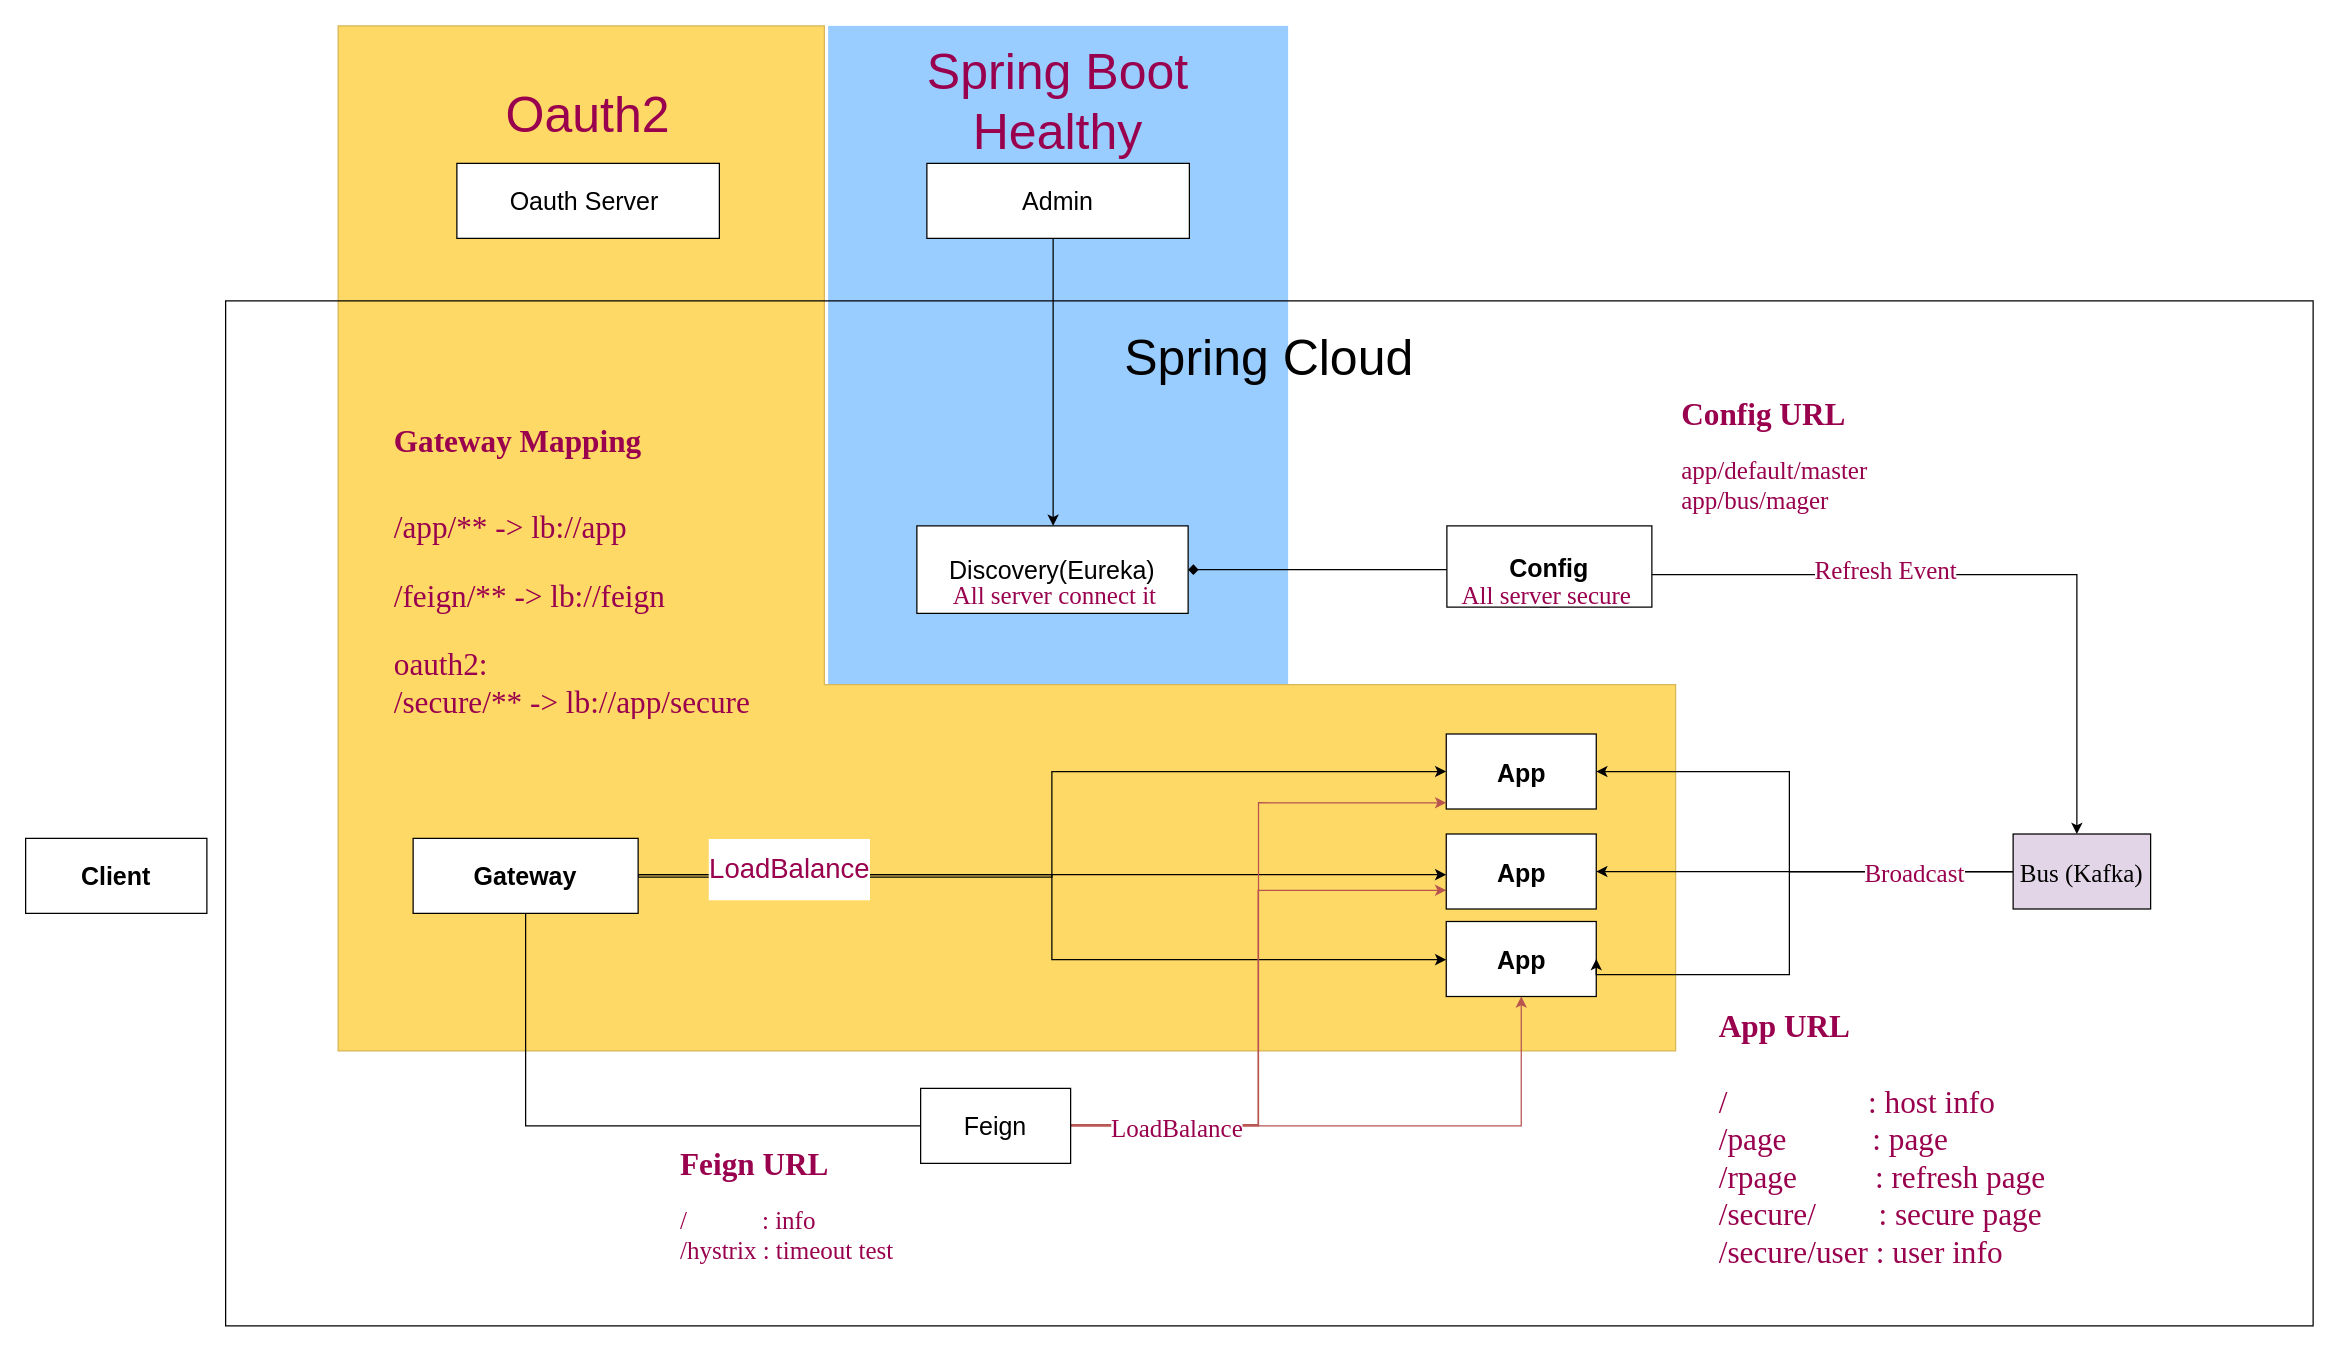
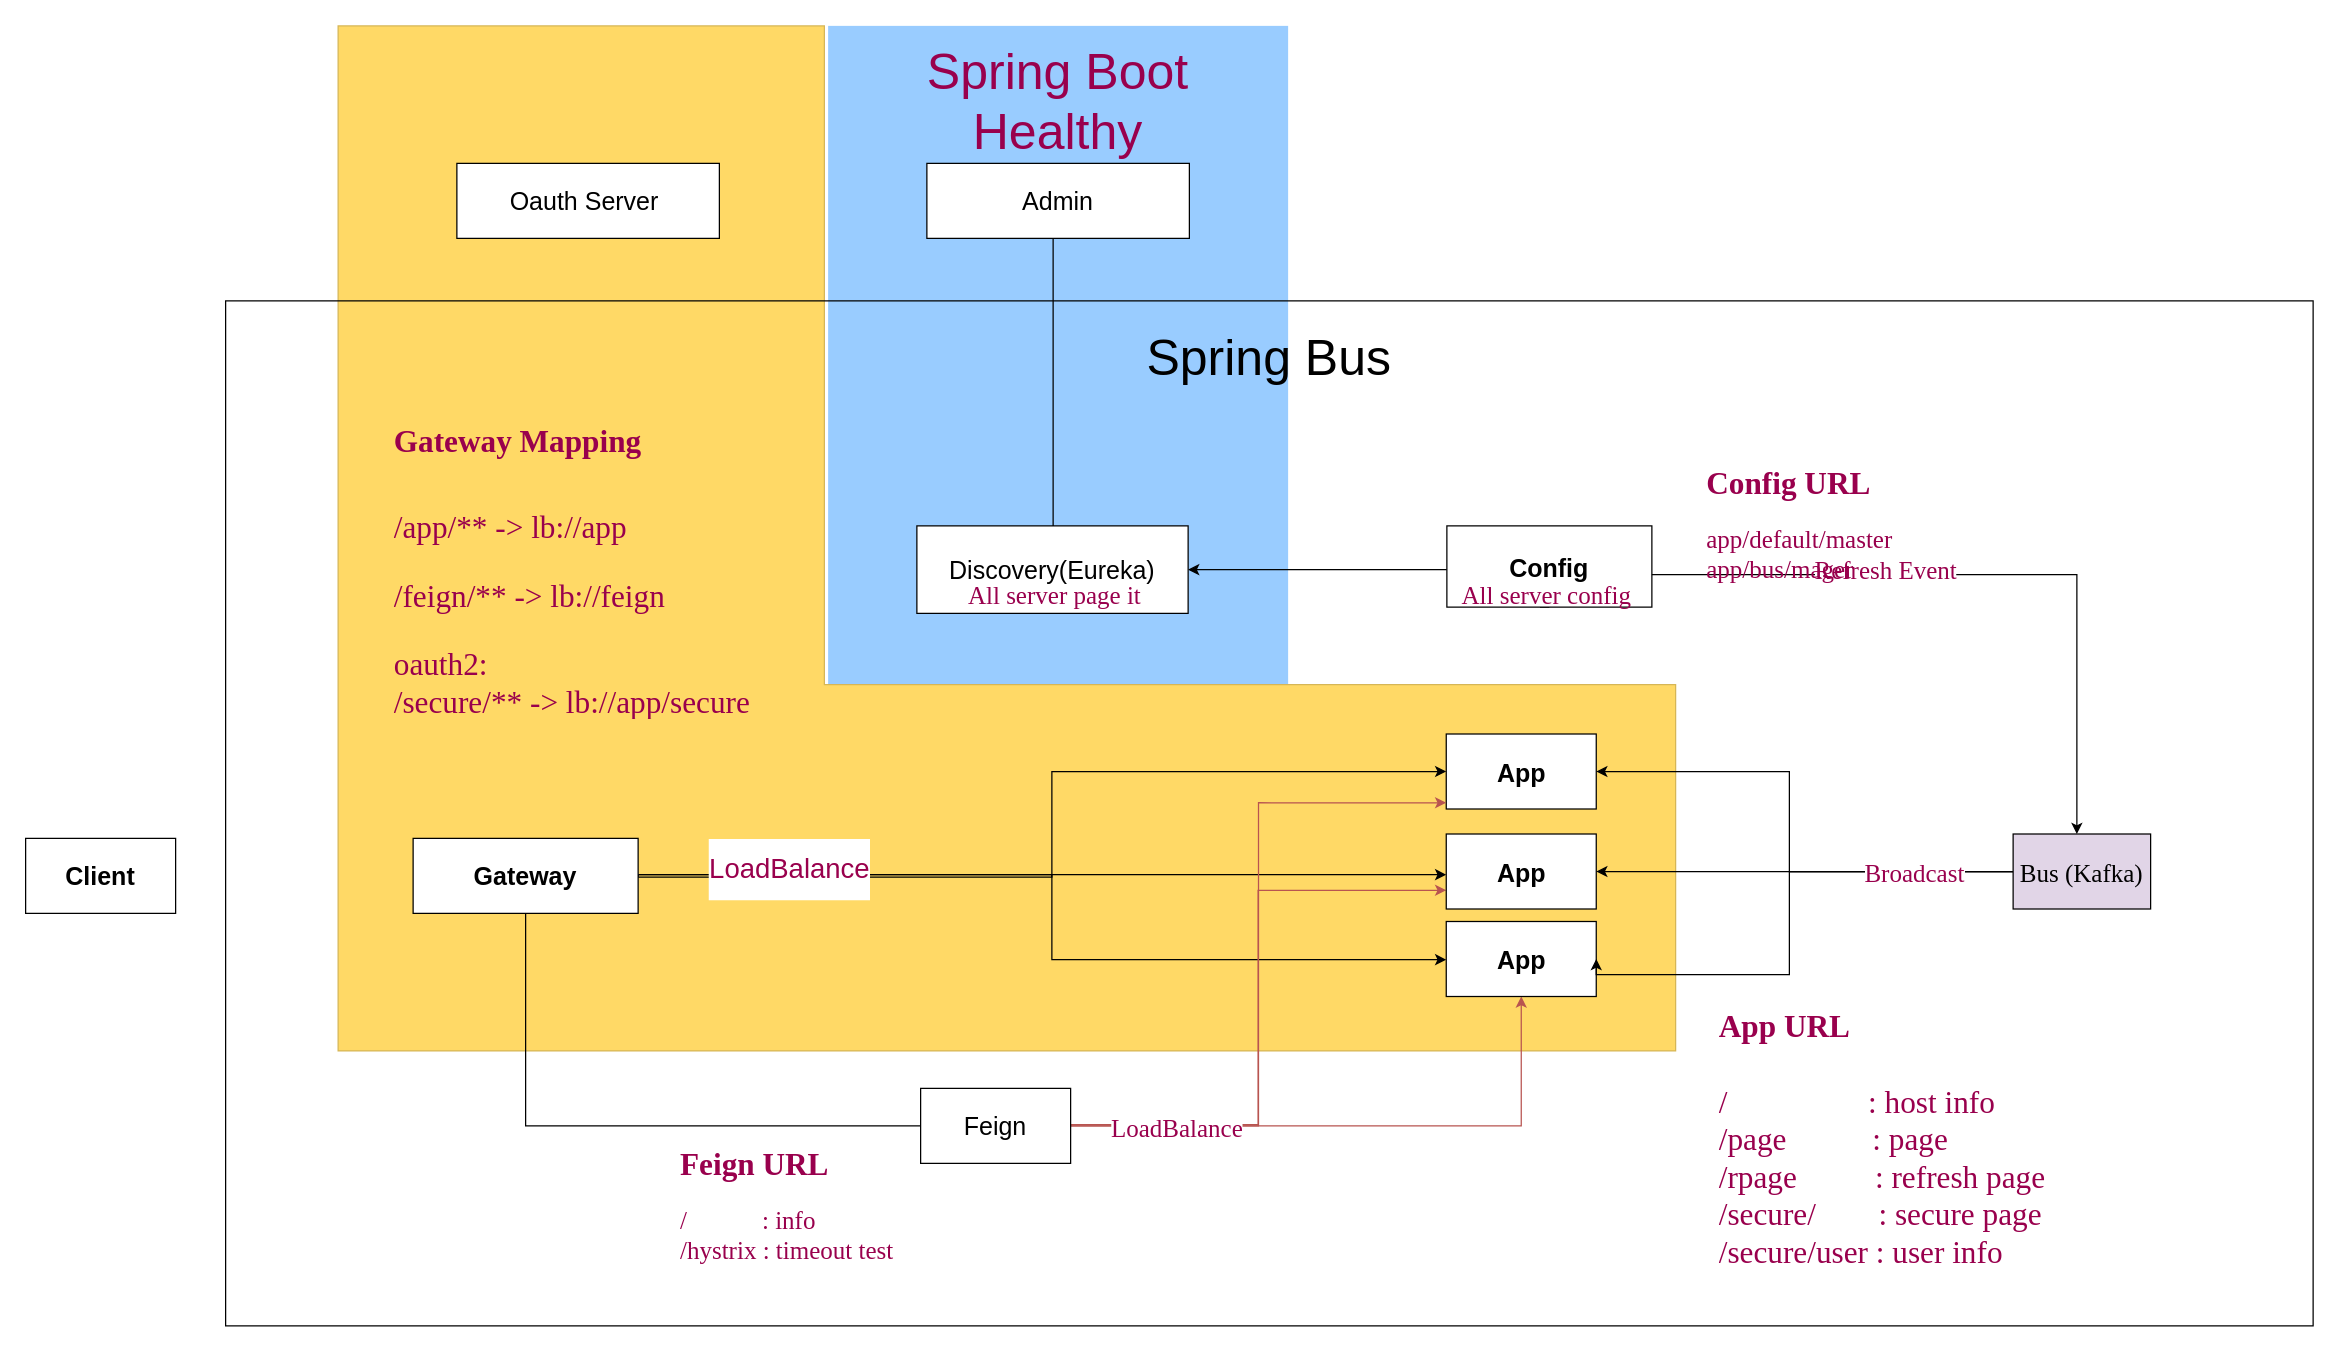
- <mxCell id="40" value="Oauth2" style="text;html=1;strokeColor=none;fillColor=none;align=center;verticalAlign=middle;whiteSpace=wrap;rounded=0;shadow=0;labelBackgroundColor=none;fontSize=40;fontColor=#99004D;opacity=0;" vertex="1" parent="1"><mxGeometry x="365" y="60" width="210" height="60" as="geometry" /></mxCell>
- <mxCell id="4" value="Spring Cloud" style="rounded=0;whiteSpace=wrap;html=1;verticalAlign=top;fontSize=40;spacingTop=15;imageAspect=1;fillColor=none;strokeColor=#000000;" parent="1" vertex="1"><mxGeometry x="180" y="240" width="1670" height="820" as="geometry" /></mxCell>
+ <mxCell id="4" value="Spring Bus" style="rounded=0;whiteSpace=wrap;html=1;verticalAlign=top;fontSize=40;spacingTop=15;imageAspect=1;fillColor=none;strokeColor=#000000;" parent="1" vertex="1"><mxGeometry x="180" y="240" width="1670" height="820" as="geometry" /></mxCell>
- <mxCell id="32" value="&lt;h1 style=&quot;font-size: 25px&quot;&gt;Config URL&lt;/h1&gt;&lt;div&gt;app/default/master&lt;/div&gt;&lt;div&gt;app/bus/mager&lt;/div&gt;&lt;div&gt;&lt;br&gt;&lt;/div&gt;" style="text;html=1;strokeColor=none;fillColor=none;spacing=5;spacingTop=-20;whiteSpace=wrap;overflow=hidden;rounded=0;fontFamily=Comic Sans MS;fontSize=20;fontColor=#99004D;" parent="1" vertex="1"><mxGeometry x="1340" y="310" width="167" height="110" as="geometry" /></mxCell>
+ <mxCell id="32" value="&lt;h1 style=&quot;font-size: 25px&quot;&gt;Config URL&lt;/h1&gt;&lt;div&gt;app/default/master&lt;/div&gt;&lt;div&gt;app/bus/mager&lt;/div&gt;&lt;div&gt;&lt;br&gt;&lt;/div&gt;" style="text;html=1;strokeColor=none;fillColor=none;spacing=5;spacingTop=-20;whiteSpace=wrap;overflow=hidden;rounded=0;fontFamily=Comic Sans MS;fontSize=20;fontColor=#99004D;" parent="1" vertex="1"><mxGeometry x="1360" y="365" width="167" height="110" as="geometry" /></mxCell>
- <mxCell id="38" style="edgeStyle=orthogonalEdgeStyle;rounded=0;orthogonalLoop=1;jettySize=auto;html=1;exitX=0.5;exitY=1;exitDx=0;exitDy=0;fontSize=40;fontColor=#99004D;" edge="1" parent="1" source="39" target="23"><mxGeometry relative="1" as="geometry"><Array as="points"><mxPoint x="842" y="189" /></Array></mxGeometry></mxCell>
+ <mxCell id="38" style="edgeStyle=orthogonalEdgeStyle;rounded=0;orthogonalLoop=1;jettySize=auto;html=1;exitX=0.5;exitY=1;exitDx=0;exitDy=0;fontSize=40;fontColor=#99004D;endArrow=none;" edge="1" parent="1" source="39" target="23"><mxGeometry relative="1" as="geometry"><Array as="points"><mxPoint x="842" y="189" /></Array></mxGeometry></mxCell>
- <mxCell id="11" style="edgeStyle=orthogonalEdgeStyle;rounded=0;orthogonalLoop=1;jettySize=auto;html=1;labelBackgroundColor=#FF99FF;fontFamily=Comic Sans MS;fontSize=20;fontColor=#FF99FF;endArrow=diamond;" parent="1" source="14" target="23" edge="1"><mxGeometry relative="1" as="geometry"><Array as="points"><mxPoint x="1120" y="455" /><mxPoint x="1120" y="455" /></Array></mxGeometry></mxCell>
+ <mxCell id="11" style="edgeStyle=orthogonalEdgeStyle;rounded=0;orthogonalLoop=1;jettySize=auto;html=1;labelBackgroundColor=#FF99FF;fontFamily=Comic Sans MS;fontSize=20;fontColor=#FF99FF;" parent="1" source="14" target="23" edge="1"><mxGeometry relative="1" as="geometry"><Array as="points"><mxPoint x="1120" y="455" /><mxPoint x="1120" y="455" /></Array></mxGeometry></mxCell>
- <mxCell id="31" value="All server connect it&amp;nbsp;" style="text;html=1;strokeColor=none;fillColor=none;align=center;verticalAlign=middle;whiteSpace=wrap;rounded=0;fontFamily=Comic Sans MS;fontSize=20;fontColor=#99004D;" parent="1" vertex="1"><mxGeometry x="726" y="465" width="240" height="20" as="geometry" /></mxCell>
+ <mxCell id="31" value="All server page it&amp;nbsp;" style="text;html=1;strokeColor=none;fillColor=none;align=center;verticalAlign=middle;whiteSpace=wrap;rounded=0;fontFamily=Comic Sans MS;fontSize=20;fontColor=#99004D;" parent="1" vertex="1"><mxGeometry x="726" y="465" width="240" height="20" as="geometry" /></mxCell>
- <mxCell id="34" value="All server secure" style="text;html=1;strokeColor=none;fillColor=none;align=center;verticalAlign=middle;whiteSpace=wrap;rounded=0;fontFamily=Comic Sans MS;fontSize=20;fontColor=#99004D;" parent="1" vertex="1"><mxGeometry x="1156.5" y="465" width="160" height="20" as="geometry" /></mxCell>
+ <mxCell id="34" value="All server config" style="text;html=1;strokeColor=none;fillColor=none;align=center;verticalAlign=middle;whiteSpace=wrap;rounded=0;fontFamily=Comic Sans MS;fontSize=20;fontColor=#99004D;" parent="1" vertex="1"><mxGeometry x="1156.5" y="465" width="160" height="20" as="geometry" /></mxCell>
- <mxCell id="15" value="&lt;b style=&quot;font-size: 20px;&quot;&gt;Client&lt;/b&gt;" style="rounded=0;whiteSpace=wrap;html=1;fontSize=20;" parent="1" vertex="1"><mxGeometry x="20" y="670" width="145" height="60" as="geometry" /></mxCell>
+ <mxCell id="15" value="&lt;b style=&quot;font-size: 20px;&quot;&gt;Client&lt;/b&gt;" style="rounded=0;whiteSpace=wrap;html=1;fontSize=20;" parent="1" vertex="1"><mxGeometry x="20" y="670" width="120" height="60" as="geometry" /></mxCell>
